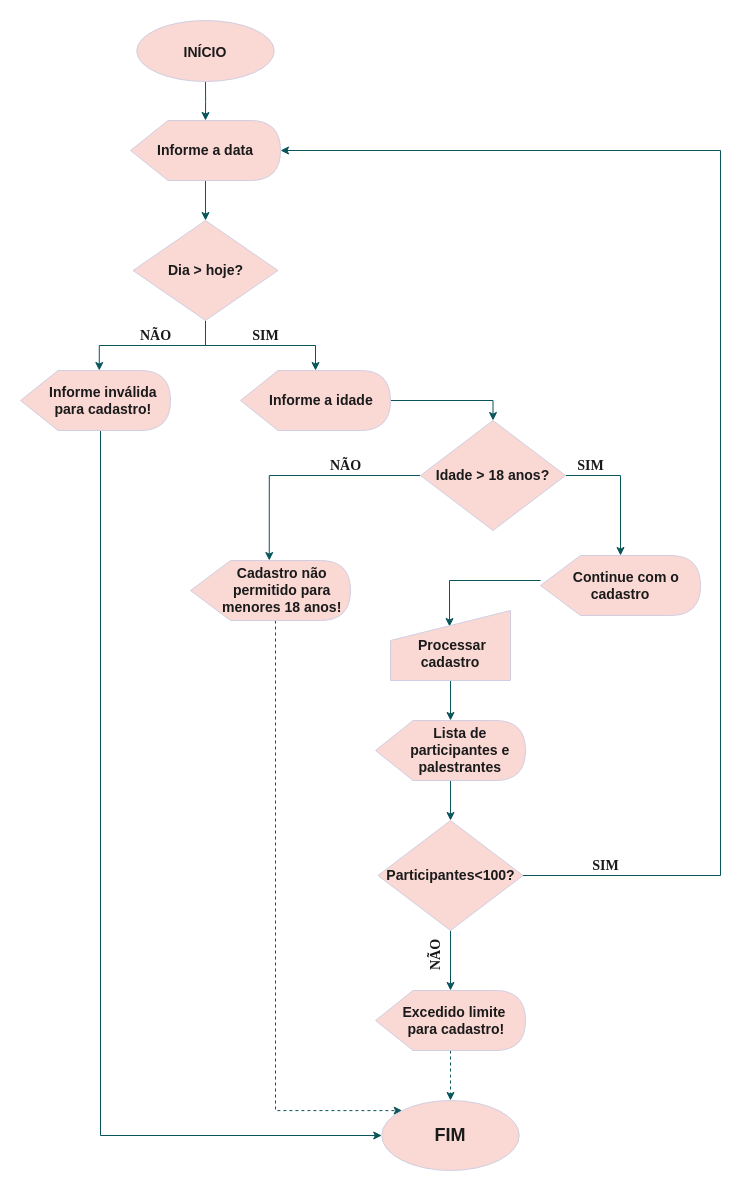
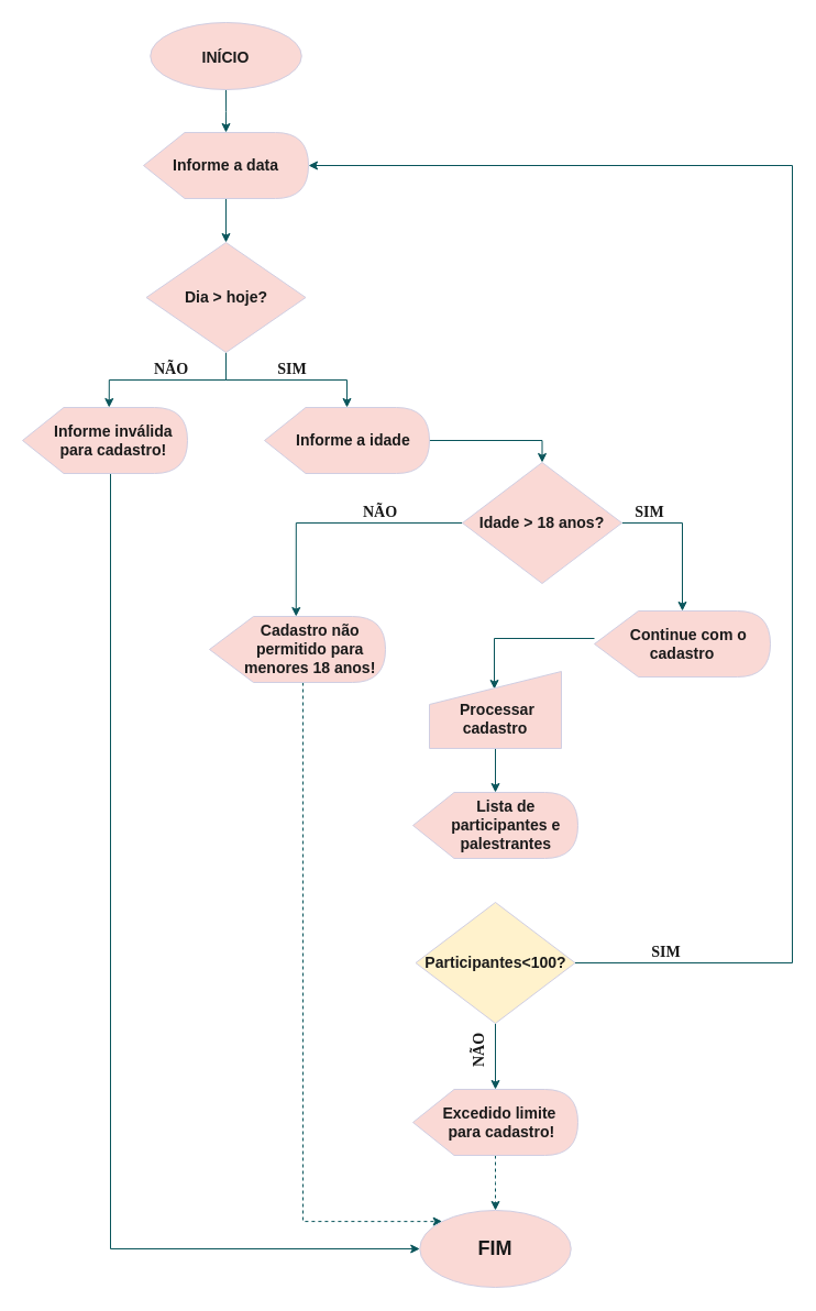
- <mxCell id="22" value="" style="edgeStyle=orthogonalEdgeStyle;rounded=0;orthogonalLoop=1;jettySize=auto;html=1;strokeColor=#09555B;fontColor=#1A1A1A;" parent="1" source="23" target="26" edge="1"><mxGeometry relative="1" as="geometry" /></mxCell>
- <mxCell id="26" value="&lt;h3&gt;Participantes&amp;lt;100?&lt;/h3&gt;" style="rhombus;whiteSpace=wrap;html=1;fillColor=#FAD9D5;strokeColor=#D0CEE2;fontColor=#1A1A1A;" parent="1" vertex="1"><mxGeometry x="377.5" y="820" width="145" height="110" as="geometry" /></mxCell>
+ <mxCell id="26" value="&lt;h3&gt;Participantes&amp;lt;100?&lt;/h3&gt;" style="rhombus;whiteSpace=wrap;html=1;fillColor=#fff2cc;strokeColor=#D0CEE2;fontColor=#1A1A1A;" parent="1" vertex="1"><mxGeometry x="377.5" y="820" width="145" height="110" as="geometry" /></mxCell>
